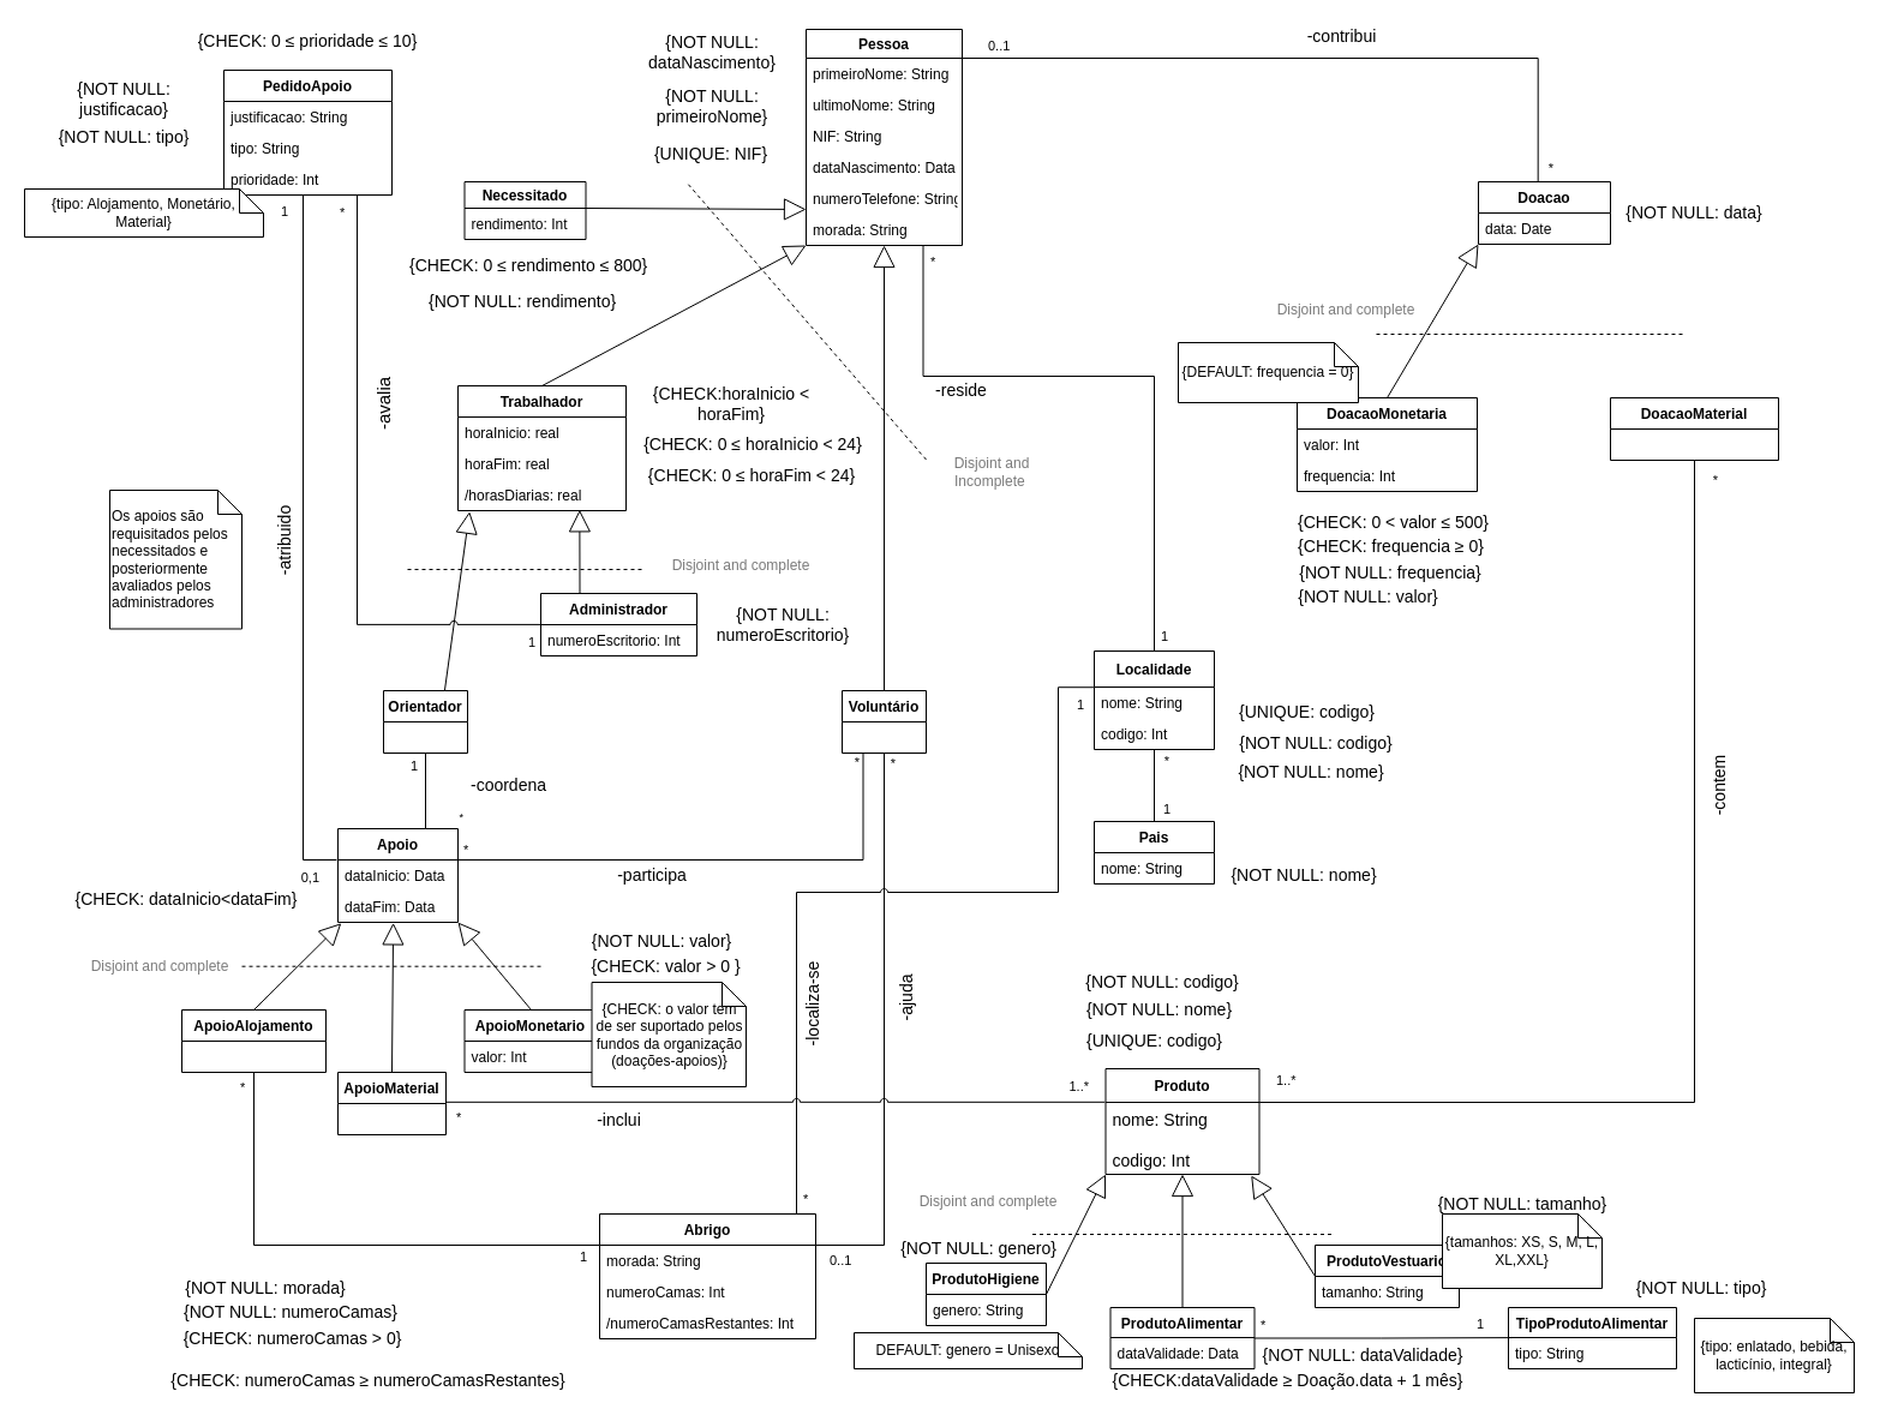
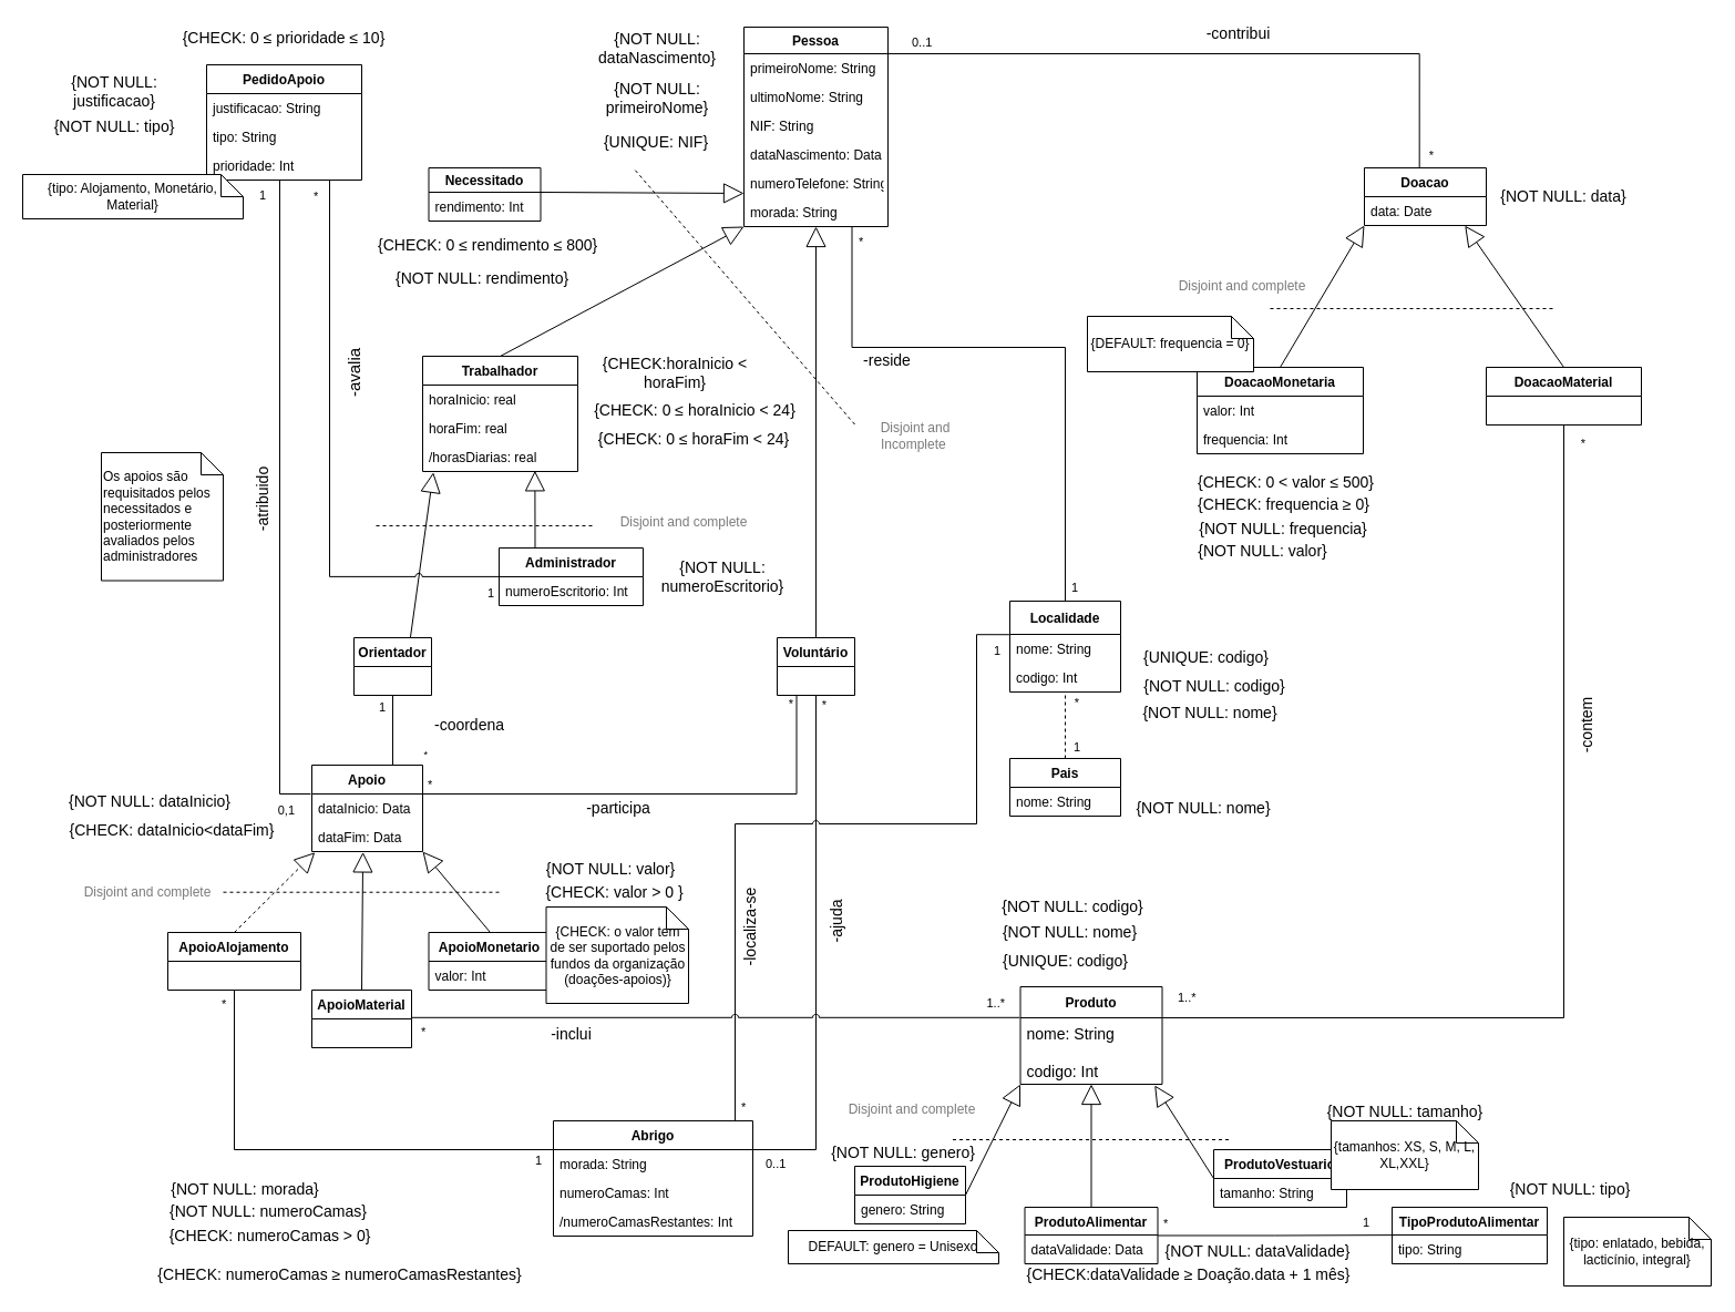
+ <mxCell id="55" value="" style="endArrow=block;endSize=16;endFill=0;html=1;entryX=0.825;entryY=1.006;entryDx=0;entryDy=0;exitX=0.5;exitY=0;exitDx=0;exitDy=0;entryPerimeter=0;rounded=0;jumpStyle=arc;" parent="1" source="37" target="36" edge="1"><mxGeometry x="191" y="26" width="160" as="geometry"><mxPoint x="831" y="171" as="sourcePoint" /><mxPoint x="991" y="171" as="targetPoint" /></mxGeometry></mxCell>
- <mxCell id="71" value="" style="endArrow=none;html=1;edgeStyle=orthogonalEdgeStyle;strokeColor=#000000;entryX=0.5;entryY=1;entryDx=0;entryDy=0;exitX=0.5;exitY=0;exitDx=0;exitDy=0;rounded=0;jumpStyle=arc;" parent="1" source="44" target="41" edge="1"><mxGeometry x="191" y="26" as="geometry"><mxPoint x="1731.5" y="842" as="sourcePoint" /><mxPoint x="1731" y="735" as="targetPoint" /><Array as="points"><mxPoint x="961" y="658" /><mxPoint x="961" y="658" /></Array></mxGeometry></mxCell>
+ <mxCell id="71" value="" style="endArrow=none;html=1;edgeStyle=orthogonalEdgeStyle;strokeColor=#000000;entryX=0.5;entryY=1;entryDx=0;entryDy=0;exitX=0.5;exitY=0;exitDx=0;exitDy=0;rounded=0;jumpStyle=arc;dashed=1;" parent="1" source="44" target="41" edge="1"><mxGeometry x="191" y="26" as="geometry"><mxPoint x="1731.5" y="842" as="sourcePoint" /><mxPoint x="1731" y="735" as="targetPoint" /><Array as="points"><mxPoint x="961" y="658" /><mxPoint x="961" y="658" /></Array></mxGeometry></mxCell>
+ <mxCell id="154" value="&lt;font style=&quot;font-size: 14px&quot;&gt;{NOT NULL: dataInicio} &lt;/font&gt;" style="text;html=1;strokeColor=none;fillColor=none;align=center;verticalAlign=middle;whiteSpace=wrap;rounded=0;fontSize=12;" parent="1" vertex="1"><mxGeometry x="60" y="707" width="150" height="32" as="geometry" /></mxCell>
- <mxCell id="102" value="&lt;font style=&quot;font-size: 14px&quot;&gt;-participa&lt;/font&gt;" style="text;html=1;strokeColor=none;fillColor=none;align=center;verticalAlign=middle;whiteSpace=wrap;rounded=0;fontSize=14;" parent="1" vertex="1"><mxGeometry x="499" y="719" width="88" height="20" as="geometry" /></mxCell>
+ <mxCell id="102" value="&lt;font style=&quot;font-size: 14px&quot;&gt;-participa&lt;/font&gt;" style="text;html=1;strokeColor=none;fillColor=none;align=center;verticalAlign=middle;whiteSpace=wrap;rounded=0;fontSize=14;" parent="1" vertex="1"><mxGeometry x="514" y="719" width="88" height="20" as="geometry" /></mxCell>
- <mxCell id="53" value="" style="endArrow=block;endSize=16;endFill=0;html=1;entryX=0.028;entryY=1.029;entryDx=0;entryDy=0;entryPerimeter=0;exitX=0.5;exitY=0;exitDx=0;exitDy=0;rounded=0;jumpStyle=arc;" parent="1" source="46" target="17" edge="1"><mxGeometry x="191" y="26" width="160" as="geometry"><mxPoint x="201" y="911" as="sourcePoint" /><mxPoint x="191" y="836" as="targetPoint" /></mxGeometry></mxCell>
+ <mxCell id="53" value="" style="endArrow=block;endSize=16;endFill=0;html=1;entryX=0.028;entryY=1.029;entryDx=0;entryDy=0;entryPerimeter=0;exitX=0.5;exitY=0;exitDx=0;exitDy=0;rounded=0;jumpStyle=arc;dashed=1;" parent="1" source="46" target="17" edge="1"><mxGeometry x="191" y="26" width="160" as="geometry"><mxPoint x="201" y="911" as="sourcePoint" /><mxPoint x="191" y="836" as="targetPoint" /></mxGeometry></mxCell>
